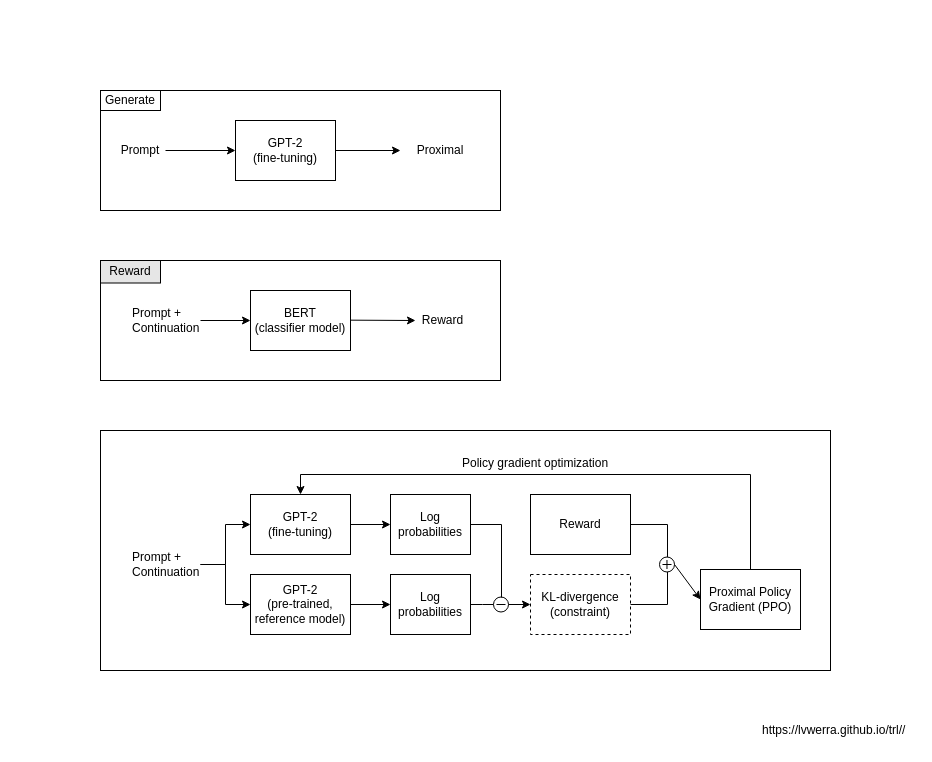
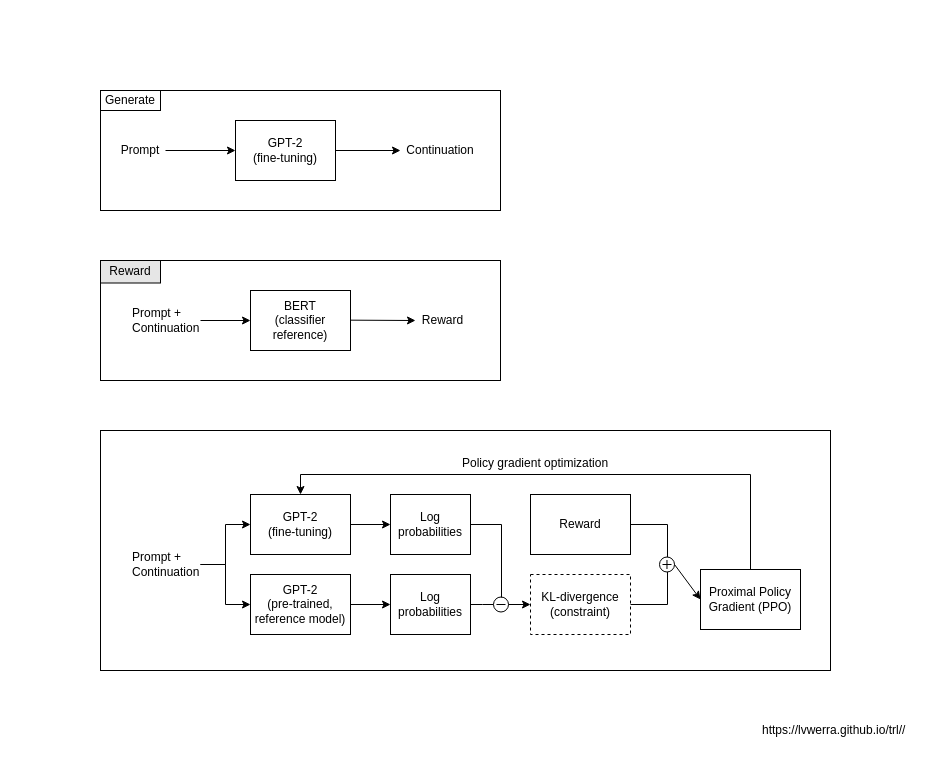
- <mxCell id="5" value="Proximal" style="text;html=1;strokeColor=none;fillColor=none;align=center;verticalAlign=middle;whiteSpace=wrap;rounded=0;" parent="1" vertex="1"><mxGeometry x="400" y="140" width="80" height="20" as="geometry" /></mxCell>
+ <mxCell id="5" value="Continuation" style="text;html=1;strokeColor=none;fillColor=none;align=center;verticalAlign=middle;whiteSpace=wrap;rounded=0;" parent="1" vertex="1"><mxGeometry x="400" y="140" width="80" height="20" as="geometry" /></mxCell>
- <mxCell id="7" value="BERT&lt;br&gt;(classifier model)" style="rounded=0;whiteSpace=wrap;html=1;fillColor=none;" parent="1" vertex="1"><mxGeometry x="250" y="290" width="100" height="60" as="geometry" /></mxCell>
+ <mxCell id="7" value="BERT&lt;br&gt;(classifier reference)" style="rounded=0;whiteSpace=wrap;html=1;fillColor=none;" parent="1" vertex="1"><mxGeometry x="250" y="290" width="100" height="60" as="geometry" /></mxCell>
